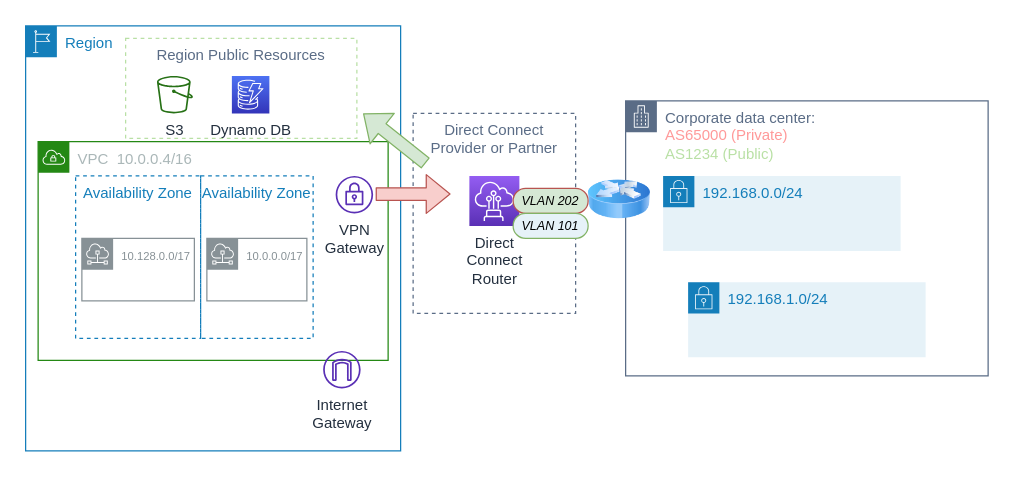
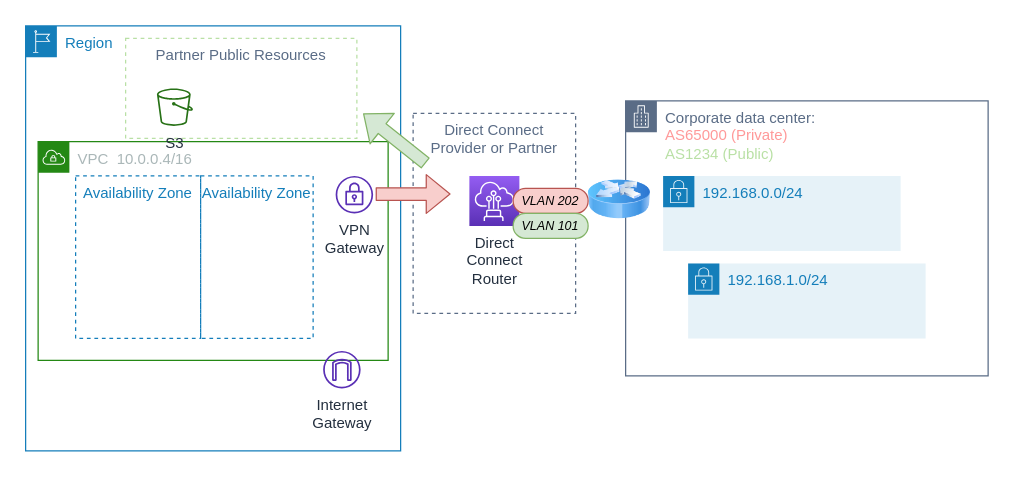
- <mxCell id="18" value="Region Public Resources&#10;&#10;" style="fillColor=none;strokeColor=#B9E0A5;dashed=1;verticalAlign=top;fontStyle=0;fontColor=#5A6C86;" vertex="1" parent="1"><mxGeometry x="100" y="30" width="185" height="80" as="geometry" /></mxCell>
+ <mxCell id="18" value="Partner Public Resources&#10;&#10;" style="fillColor=none;strokeColor=#B9E0A5;dashed=1;verticalAlign=top;fontStyle=0;fontColor=#5A6C86;" vertex="1" parent="1"><mxGeometry x="100" y="30" width="185" height="80" as="geometry" /></mxCell>
- <mxCell id="19" value="S3" style="outlineConnect=0;fontColor=#232F3E;gradientColor=none;fillColor=#277116;strokeColor=none;dashed=0;verticalLabelPosition=bottom;verticalAlign=top;align=center;html=1;fontSize=12;fontStyle=0;aspect=fixed;pointerEvents=1;shape=mxgraph.aws4.bucket;" vertex="1" parent="1"><mxGeometry x="125" y="60" width="28.85" height="30" as="geometry" /></mxCell>
+ <mxCell id="19" value="S3" style="outlineConnect=0;fontColor=#232F3E;gradientColor=none;fillColor=#277116;strokeColor=none;dashed=0;verticalLabelPosition=bottom;verticalAlign=top;align=center;html=1;fontSize=12;fontStyle=0;aspect=fixed;pointerEvents=1;shape=mxgraph.aws4.bucket;" vertex="1" parent="1"><mxGeometry x="125" y="70" width="28.85" height="30" as="geometry" /></mxCell>
- <mxCell id="20" value="Dynamo DB" style="outlineConnect=0;fontColor=#232F3E;gradientColor=#4D72F3;gradientDirection=north;fillColor=#3334B9;strokeColor=#ffffff;dashed=0;verticalLabelPosition=bottom;verticalAlign=top;align=center;html=1;fontSize=12;fontStyle=0;aspect=fixed;shape=mxgraph.aws4.resourceIcon;resIcon=mxgraph.aws4.dynamodb;" vertex="1" parent="1"><mxGeometry x="185" y="60" width="30" height="30" as="geometry" /></mxCell>
- <mxCell id="15" value="&lt;font style=&quot;font-size: 10px&quot;&gt;&lt;i&gt;VLAN 202&lt;/i&gt;&lt;/font&gt;" style="rounded=1;whiteSpace=wrap;html=1;strokeColor=#b85450;arcSize=50;fillColor=#d5e8d4;" vertex="1" parent="1"><mxGeometry x="410" y="150" width="60" height="20" as="geometry" /></mxCell>
+ <mxCell id="15" value="&lt;font style=&quot;font-size: 10px&quot;&gt;&lt;i&gt;VLAN 202&lt;/i&gt;&lt;/font&gt;" style="rounded=1;whiteSpace=wrap;html=1;strokeColor=#b85450;arcSize=50;fillColor=#f8cecc;" vertex="1" parent="1"><mxGeometry x="410" y="150" width="60" height="20" as="geometry" /></mxCell>
- <mxCell id="21" value="&lt;font style=&quot;font-size: 10px&quot;&gt;&lt;i&gt;VLAN 101&lt;/i&gt;&lt;/font&gt;" style="rounded=1;whiteSpace=wrap;html=1;strokeColor=#82b366;arcSize=50;fillColor=#e6f2f8;" vertex="1" parent="1"><mxGeometry x="410" y="170" width="60" height="20" as="geometry" /></mxCell>
+ <mxCell id="21" value="&lt;font style=&quot;font-size: 10px&quot;&gt;&lt;i&gt;VLAN 101&lt;/i&gt;&lt;/font&gt;" style="rounded=1;whiteSpace=wrap;html=1;strokeColor=#82b366;arcSize=50;fillColor=#d5e8d4;" vertex="1" parent="1"><mxGeometry x="410" y="170" width="60" height="20" as="geometry" /></mxCell>
- <mxCell id="17" value="&lt;font style=&quot;font-size: 9px&quot;&gt;10.128.0.0/17&lt;/font&gt;" style="outlineConnect=0;gradientColor=none;html=1;whiteSpace=wrap;fontSize=12;fontStyle=0;shape=mxgraph.aws4.group;grIcon=mxgraph.aws4.group_subnet;strokeColor=#879196;fillColor=none;verticalAlign=top;align=left;spacingLeft=30;fontColor=#879196;dashed=0;" vertex="1" parent="1"><mxGeometry x="65" y="190" width="90" height="50" as="geometry" /></mxCell>
- <mxCell id="16" value="&lt;font style=&quot;font-size: 9px&quot;&gt;10.0.0.0/17&lt;/font&gt;" style="outlineConnect=0;gradientColor=none;html=1;whiteSpace=wrap;fontSize=12;fontStyle=0;shape=mxgraph.aws4.group;grIcon=mxgraph.aws4.group_subnet;strokeColor=#879196;fillColor=none;verticalAlign=top;align=left;spacingLeft=30;fontColor=#879196;dashed=0;" vertex="1" parent="1"><mxGeometry x="165" y="190" width="80" height="50" as="geometry" /></mxCell>
- <mxCell id="7" value="192.168.1.0/24" style="points=[[0,0],[0.25,0],[0.5,0],[0.75,0],[1,0],[1,0.25],[1,0.5],[1,0.75],[1,1],[0.75,1],[0.5,1],[0.25,1],[0,1],[0,0.75],[0,0.5],[0,0.25]];outlineConnect=0;gradientColor=none;html=1;whiteSpace=wrap;fontSize=12;fontStyle=0;shape=mxgraph.aws4.group;grIcon=mxgraph.aws4.group_security_group;grStroke=0;strokeColor=#147EBA;fillColor=#E6F2F8;verticalAlign=top;align=left;spacingLeft=30;fontColor=#147EBA;dashed=0;" vertex="1" parent="1"><mxGeometry x="550" y="225" width="190" height="60" as="geometry" /></mxCell>
+ <mxCell id="7" value="192.168.1.0/24" style="points=[[0,0],[0.25,0],[0.5,0],[0.75,0],[1,0],[1,0.25],[1,0.5],[1,0.75],[1,1],[0.75,1],[0.5,1],[0.25,1],[0,1],[0,0.75],[0,0.5],[0,0.25]];outlineConnect=0;gradientColor=none;html=1;whiteSpace=wrap;fontSize=12;fontStyle=0;shape=mxgraph.aws4.group;grIcon=mxgraph.aws4.group_security_group;grStroke=0;strokeColor=#147EBA;fillColor=#E6F2F8;verticalAlign=top;align=left;spacingLeft=30;fontColor=#147EBA;dashed=0;" vertex="1" parent="1"><mxGeometry x="550" y="210" width="190" height="60" as="geometry" /></mxCell>
